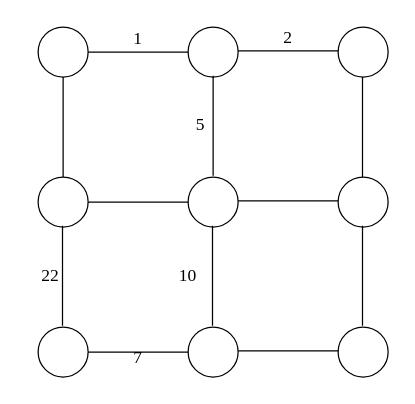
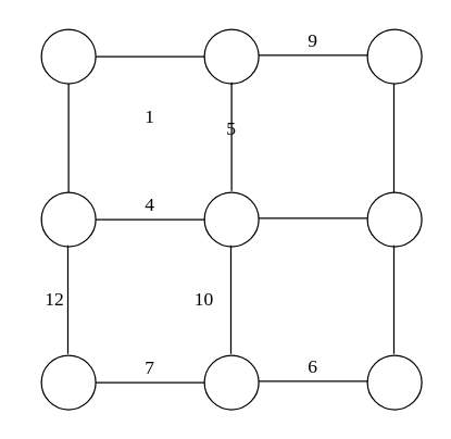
- <mxCell id="19" value="2" style="text;html=1;strokeColor=none;fillColor=none;align=center;verticalAlign=middle;whiteSpace=wrap;rounded=0;fontFamily=cm;fontSize=14;" parent="1" vertex="1"><mxGeometry x="210" y="20" width="40" height="20" as="geometry" /></mxCell>
+ <mxCell id="19" value="9" style="text;html=1;strokeColor=none;fillColor=none;align=center;verticalAlign=middle;whiteSpace=wrap;rounded=0;fontFamily=cm;fontSize=14;" parent="1" vertex="1"><mxGeometry x="210" y="20" width="40" height="20" as="geometry" /></mxCell>
- <mxCell id="13" value="1" style="text;html=1;strokeColor=none;fillColor=none;align=center;verticalAlign=middle;whiteSpace=wrap;rounded=0;fontFamily=cm;fontSize=14;" parent="1" vertex="1"><mxGeometry x="90" y="21" width="40" height="20" as="geometry" /></mxCell>
+ <mxCell id="13" value="1" style="text;html=1;strokeColor=none;fillColor=none;align=center;verticalAlign=middle;whiteSpace=wrap;rounded=0;fontFamily=cm;fontSize=14;" parent="1" vertex="1"><mxGeometry x="90" y="76" width="40" height="20" as="geometry" /></mxCell>
- <mxCell id="24" value="5" style="text;html=1;strokeColor=none;fillColor=none;align=center;verticalAlign=middle;whiteSpace=wrap;rounded=0;fontFamily=cm;fontSize=14;" parent="1" vertex="1"><mxGeometry x="140" y="90" width="40" height="20" as="geometry" /></mxCell>
+ <mxCell id="24" value="5" style="text;html=1;strokeColor=none;fillColor=none;align=center;verticalAlign=middle;whiteSpace=wrap;rounded=0;fontFamily=cm;fontSize=14;" parent="1" vertex="1"><mxGeometry x="150" y="85" width="40" height="20" as="geometry" /></mxCell>
+ <mxCell id="15" value="4" style="text;html=1;strokeColor=none;fillColor=none;align=center;verticalAlign=middle;whiteSpace=wrap;rounded=0;fontFamily=cm;fontSize=14;" parent="1" vertex="1"><mxGeometry x="90" y="141" width="40" height="20" as="geometry" /></mxCell>
- <mxCell id="27" value="22" style="text;html=1;strokeColor=none;fillColor=none;align=center;verticalAlign=middle;whiteSpace=wrap;rounded=0;fontFamily=cm;fontSize=14;" parent="1" vertex="1"><mxGeometry x="20" y="211" width="40" height="20" as="geometry" /></mxCell>
+ <mxCell id="27" value="12" style="text;html=1;strokeColor=none;fillColor=none;align=center;verticalAlign=middle;whiteSpace=wrap;rounded=0;fontFamily=cm;fontSize=14;" parent="1" vertex="1"><mxGeometry x="20" y="211" width="40" height="20" as="geometry" /></mxCell>
+ <mxCell id="22" value="6" style="text;html=1;strokeColor=none;fillColor=none;align=center;verticalAlign=middle;whiteSpace=wrap;rounded=0;fontFamily=cm;fontSize=14;" parent="1" vertex="1"><mxGeometry x="210" y="260" width="40" height="20" as="geometry" /></mxCell>
- <mxCell id="17" value="7" style="text;html=1;strokeColor=none;fillColor=none;align=center;verticalAlign=middle;whiteSpace=wrap;rounded=0;fontFamily=cm;fontSize=14;" parent="1" vertex="1"><mxGeometry x="90" y="276" width="40" height="20" as="geometry" /></mxCell>
+ <mxCell id="17" value="7" style="text;html=1;strokeColor=none;fillColor=none;align=center;verticalAlign=middle;whiteSpace=wrap;rounded=0;fontFamily=cm;fontSize=14;" parent="1" vertex="1"><mxGeometry x="90" y="261" width="40" height="20" as="geometry" /></mxCell>
